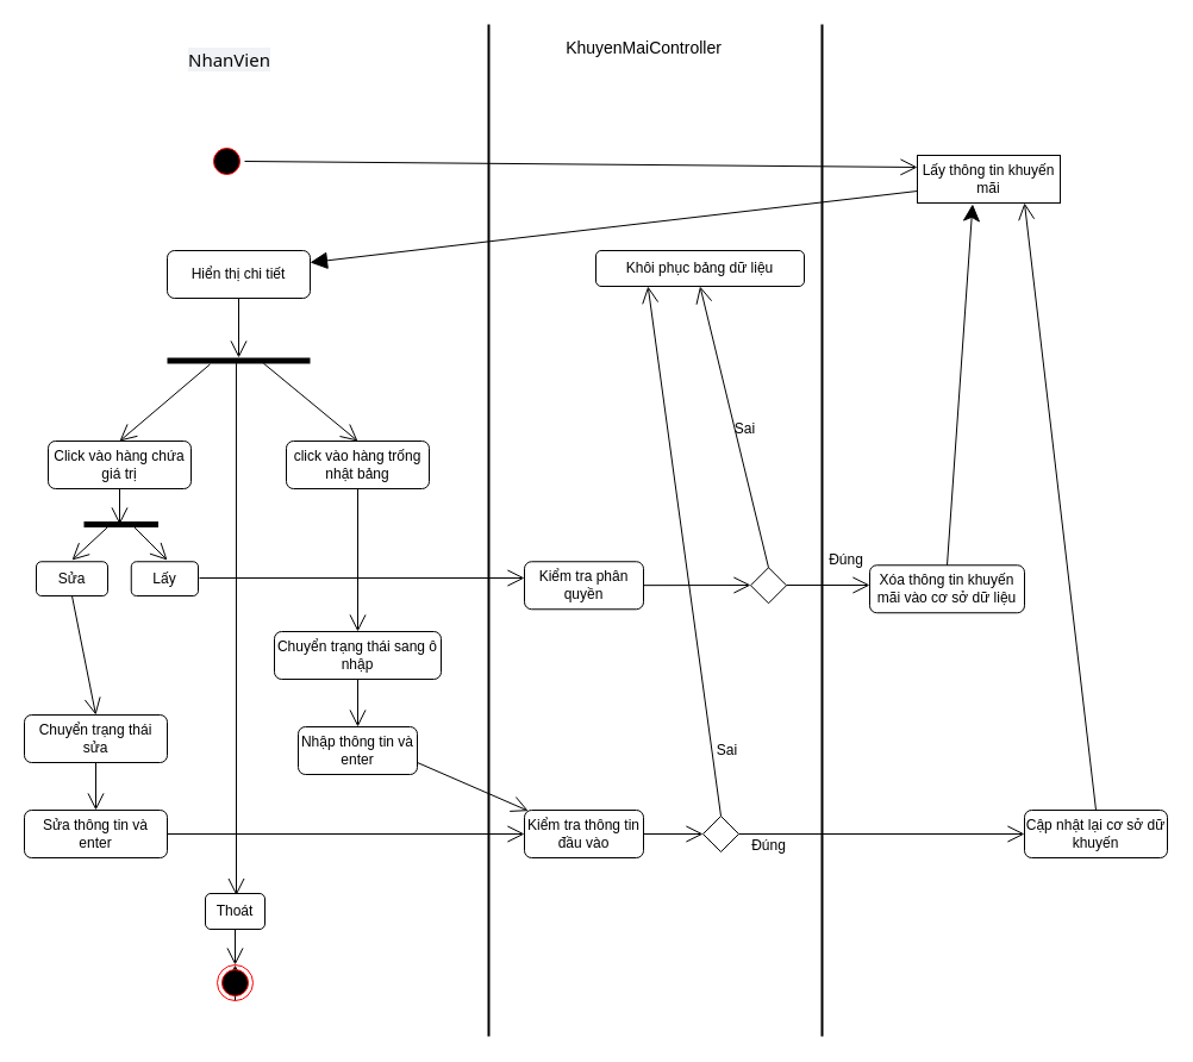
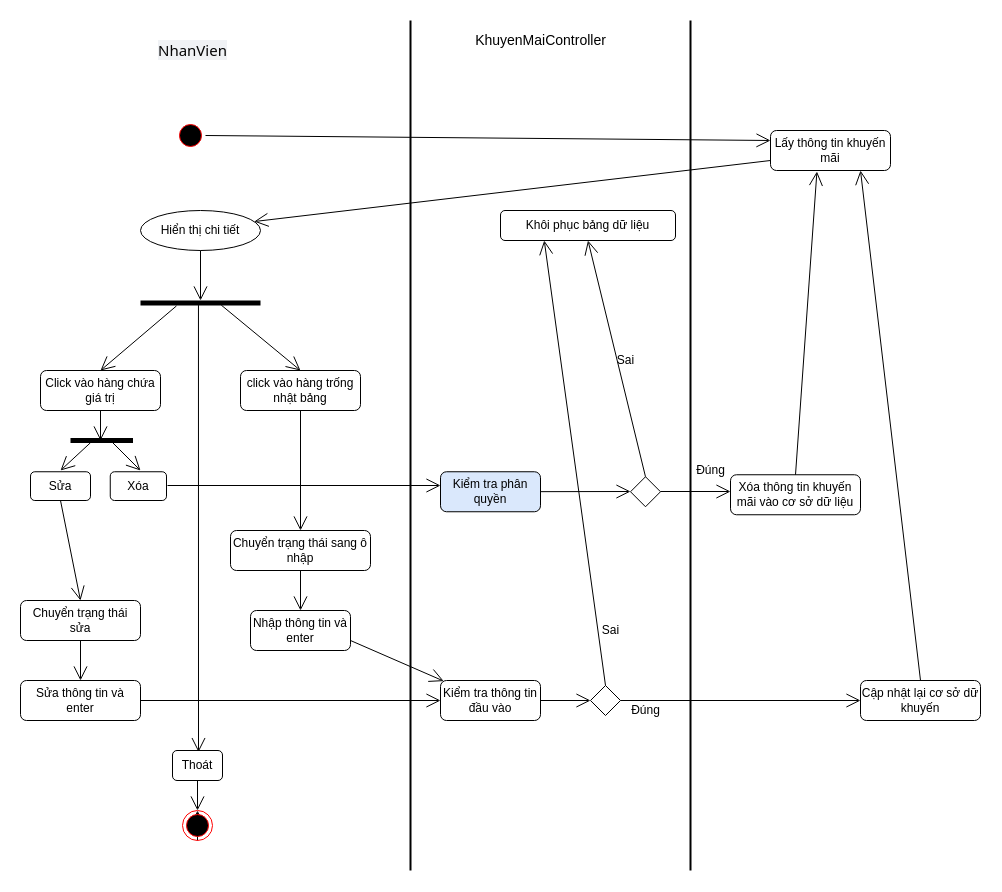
- <mxCell id="5" value="Lấy thông tin khuyến mãi" style="whiteSpace=wrap;html=1;strokeWidth=1;rounded=0;" parent="1" vertex="1"><mxGeometry x="770" y="130" width="120" height="40" as="geometry" /></mxCell>
+ <mxCell id="5" value="Lấy thông tin khuyến mãi" style="rounded=1;whiteSpace=wrap;html=1;strokeWidth=1;" parent="1" vertex="1"><mxGeometry x="770" y="130" width="120" height="40" as="geometry" /></mxCell>
- <mxCell id="55" value="" style="endArrow=classic;endFill=1;endSize=12;html=1;strokeWidth=1;exitX=0.5;exitY=0;exitDx=0;exitDy=0;entryX=0.387;entryY=1.025;entryDx=0;entryDy=0;entryPerimeter=0;" parent="1" source="42" target="5" edge="1"><mxGeometry width="160" relative="1" as="geometry"><mxPoint x="740" y="380" as="sourcePoint" /><mxPoint x="900" y="380" as="targetPoint" /></mxGeometry></mxCell>
+ <mxCell id="55" value="" style="endArrow=open;endFill=1;endSize=12;html=1;strokeWidth=1;exitX=0.5;exitY=0;exitDx=0;exitDy=0;entryX=0.387;entryY=1.025;entryDx=0;entryDy=0;entryPerimeter=0;" parent="1" source="42" target="5" edge="1"><mxGeometry width="160" relative="1" as="geometry"><mxPoint x="740" y="380" as="sourcePoint" /><mxPoint x="900" y="380" as="targetPoint" /></mxGeometry></mxCell>
- <mxCell id="8" value="" style="endArrow=block;endFill=1;endSize=12;html=1;strokeWidth=1;exitX=0;exitY=0.75;exitDx=0;exitDy=0;entryX=1;entryY=0.25;entryDx=0;entryDy=0;" parent="1" source="5" target="6" edge="1"><mxGeometry width="160" relative="1" as="geometry"><mxPoint x="400" y="280" as="sourcePoint" /><mxPoint x="560" y="280" as="targetPoint" /></mxGeometry></mxCell>
+ <mxCell id="8" value="" style="endArrow=open;endFill=1;endSize=12;html=1;strokeWidth=1;exitX=0;exitY=0.75;exitDx=0;exitDy=0;entryX=1;entryY=0.25;entryDx=0;entryDy=0;" parent="1" source="5" target="6" edge="1"><mxGeometry width="160" relative="1" as="geometry"><mxPoint x="400" y="280" as="sourcePoint" /><mxPoint x="560" y="280" as="targetPoint" /></mxGeometry></mxCell>
- <mxCell id="6" value="Hiển thị chi tiết" style="rounded=1;whiteSpace=wrap;html=1;strokeWidth=1;" parent="1" vertex="1"><mxGeometry x="140" y="210" width="120" height="40" as="geometry" /></mxCell>
+ <mxCell id="6" value="Hiển thị chi tiết" style="ellipse;whiteSpace=wrap;html=1;strokeWidth=1;" parent="1" vertex="1"><mxGeometry x="140" y="210" width="120" height="40" as="geometry" /></mxCell>
- <mxCell id="20" value="Lấy" style="rounded=1;whiteSpace=wrap;html=1;strokeWidth=1;" parent="1" vertex="1"><mxGeometry x="109.75" y="471.25" width="56.25" height="28.75" as="geometry" /></mxCell>
+ <mxCell id="20" value="Xóa" style="rounded=1;whiteSpace=wrap;html=1;strokeWidth=1;" parent="1" vertex="1"><mxGeometry x="109.75" y="471.25" width="56.25" height="28.75" as="geometry" /></mxCell>
- <mxCell id="38" value="Kiểm tra phân quyền" style="rounded=1;whiteSpace=wrap;html=1;strokeWidth=1;" parent="1" vertex="1"><mxGeometry x="440" y="471.25" width="100" height="40" as="geometry" /></mxCell>
+ <mxCell id="38" value="Kiểm tra phân quyền" style="rounded=1;whiteSpace=wrap;html=1;strokeWidth=1;fillColor=#dae8fc;" parent="1" vertex="1"><mxGeometry x="440" y="471.25" width="100" height="40" as="geometry" /></mxCell>
